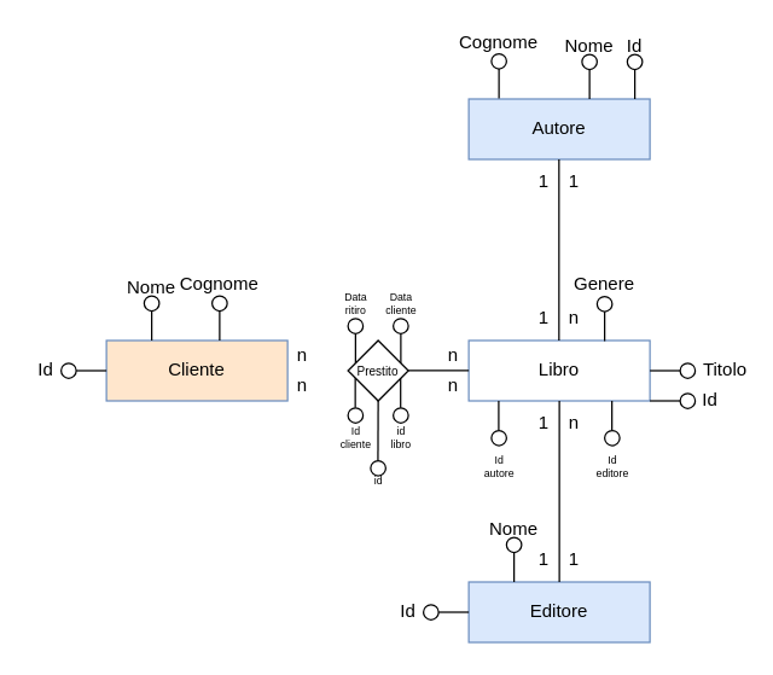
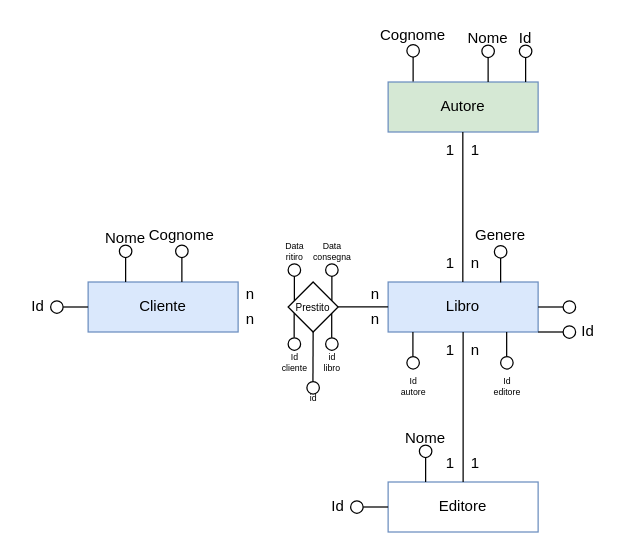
- <mxCell id="3" value="Autore" style="whiteSpace=wrap;html=1;align=center;fillColor=#dae8fc;strokeColor=#6c8ebf;" vertex="1" parent="1"><mxGeometry x="310" y="65" width="120" height="40" as="geometry" /></mxCell>
+ <mxCell id="3" value="Autore" style="whiteSpace=wrap;html=1;align=center;fillColor=#d5e8d4;strokeColor=#6c8ebf;" vertex="1" parent="1"><mxGeometry x="310" y="65" width="120" height="40" as="geometry" /></mxCell>
- <mxCell id="59" value="Data cliente" style="text;html=1;strokeColor=none;fillColor=none;align=center;verticalAlign=middle;whiteSpace=wrap;rounded=0;fontSize=7;" vertex="1" parent="1"><mxGeometry x="257.5" y="196.2" width="15" height="9.6" as="geometry" /></mxCell>
+ <mxCell id="59" value="Data consegna" style="text;html=1;strokeColor=none;fillColor=none;align=center;verticalAlign=middle;whiteSpace=wrap;rounded=0;fontSize=7;" vertex="1" parent="1"><mxGeometry x="257.5" y="196.2" width="15" height="9.6" as="geometry" /></mxCell>
- <mxCell id="5" value="Cliente" style="whiteSpace=wrap;html=1;align=center;fillColor=#ffe6cc;strokeColor=#6c8ebf;" vertex="1" parent="1"><mxGeometry x="70" y="225" width="120" height="40" as="geometry" /></mxCell>
+ <mxCell id="5" value="Cliente" style="whiteSpace=wrap;html=1;align=center;fillColor=#dae8fc;strokeColor=#6c8ebf;" vertex="1" parent="1"><mxGeometry x="70" y="225" width="120" height="40" as="geometry" /></mxCell>
- <mxCell id="2" value="Libro" style="whiteSpace=wrap;html=1;align=center;fillColor=#ffffff;strokeColor=#6c8ebf;" vertex="1" parent="1"><mxGeometry x="310" y="225" width="120" height="40" as="geometry" /></mxCell>
+ <mxCell id="2" value="Libro" style="whiteSpace=wrap;html=1;align=center;fillColor=#dae8fc;strokeColor=#6c8ebf;" vertex="1" parent="1"><mxGeometry x="310" y="225" width="120" height="40" as="geometry" /></mxCell>
- <mxCell id="38" value="Titolo" style="text;html=1;strokeColor=none;fillColor=none;align=center;verticalAlign=middle;whiteSpace=wrap;rounded=0;" vertex="1" parent="1"><mxGeometry x="470" y="237.5" width="20" height="15" as="geometry" /></mxCell>
- <mxCell id="4" value="Editore" style="whiteSpace=wrap;html=1;align=center;fillColor=#dae8fc;strokeColor=#6c8ebf;" vertex="1" parent="1"><mxGeometry x="310" y="385" width="120" height="40" as="geometry" /></mxCell>
+ <mxCell id="4" value="Editore" style="whiteSpace=wrap;html=1;align=center;fillColor=#ffffff;strokeColor=#6c8ebf;" vertex="1" parent="1"><mxGeometry x="310" y="385" width="120" height="40" as="geometry" /></mxCell>
